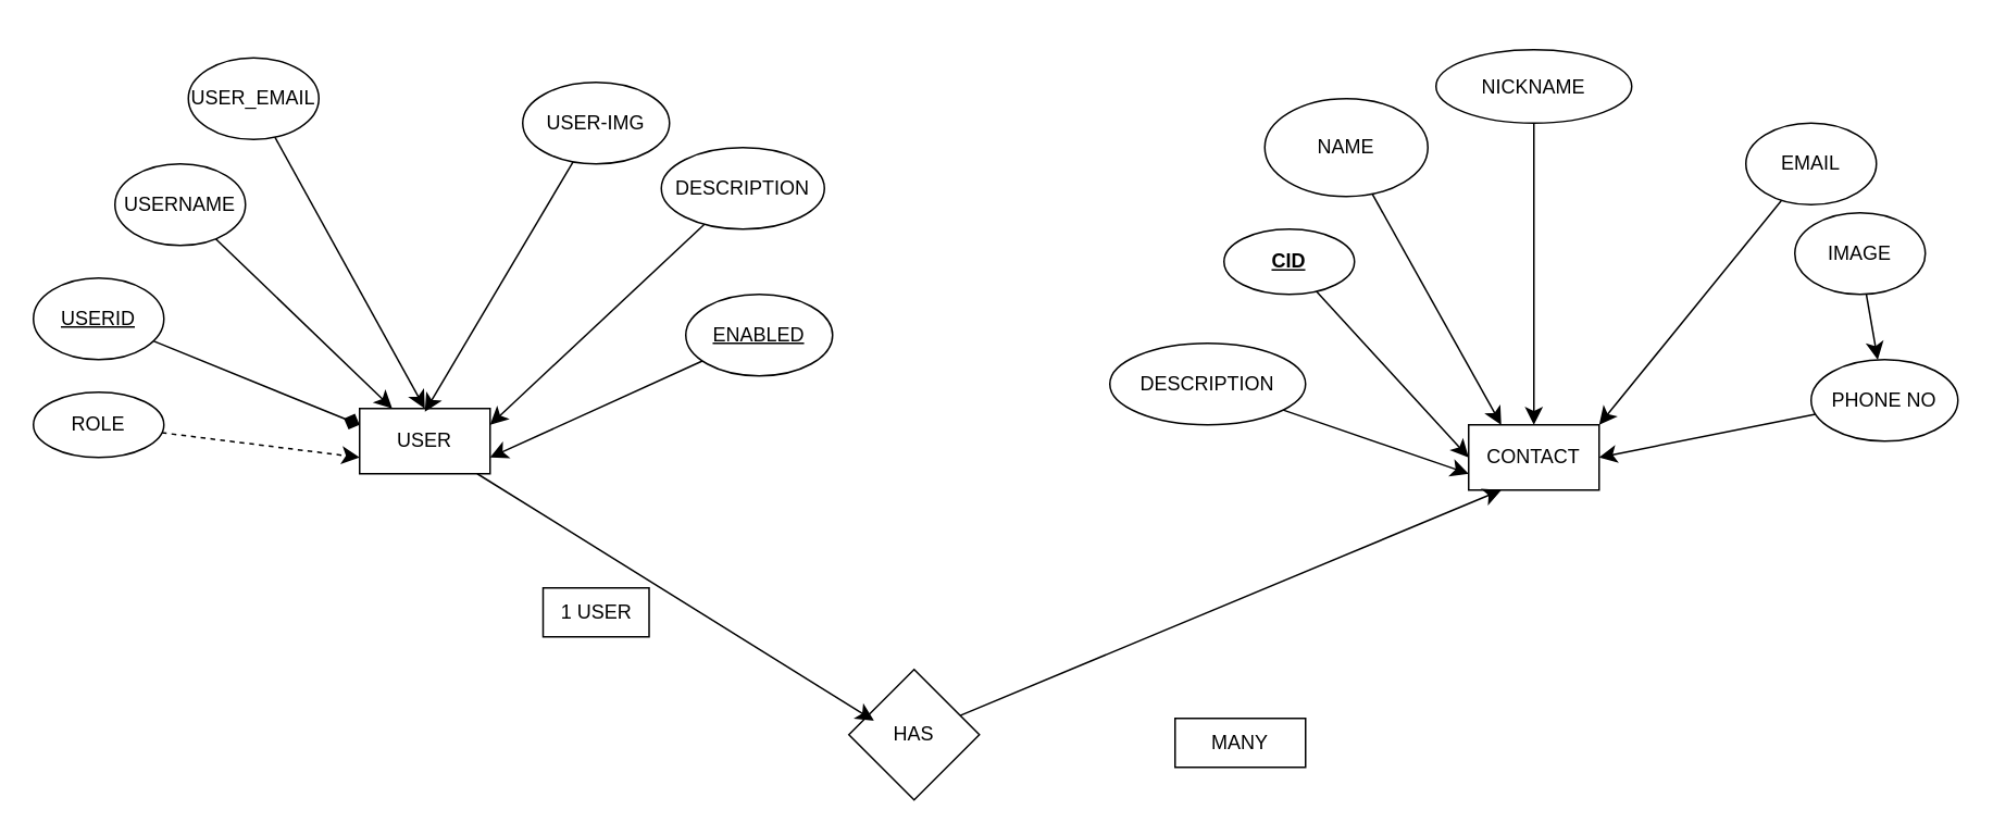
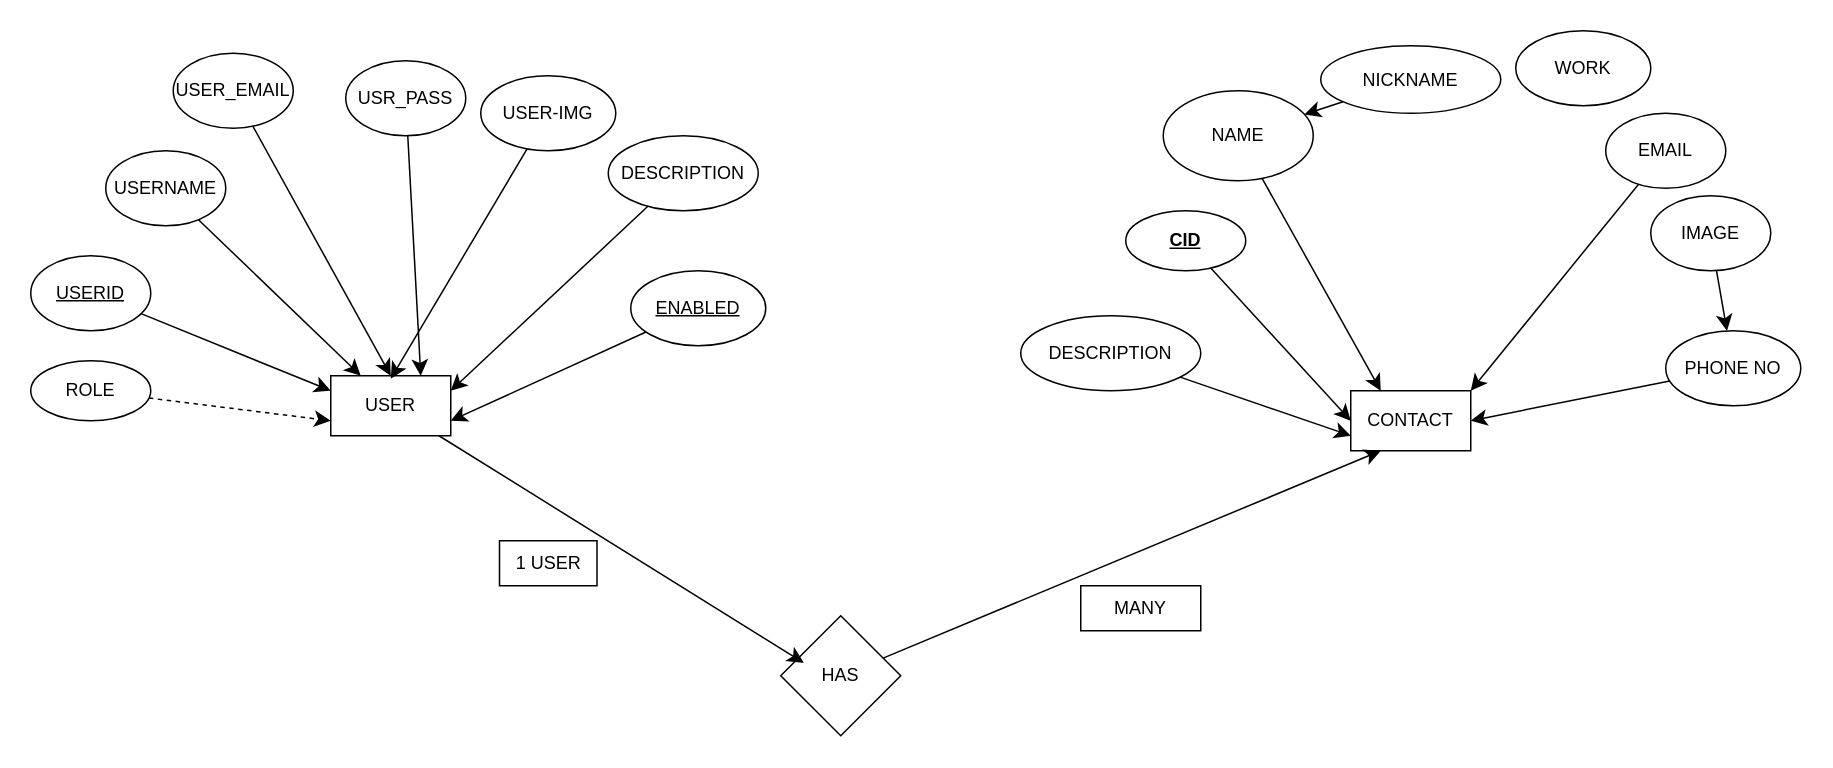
+ <mxCell id="25" value="WORK" style="ellipse;whiteSpace=wrap;html=1;" parent="1" vertex="1"><mxGeometry x="1010" y="20" width="90" height="50" as="geometry" /></mxCell>
+ <mxCell id="11" value="USR_PASS" style="ellipse;whiteSpace=wrap;html=1;" parent="1" vertex="1"><mxGeometry x="230" y="40" width="80" height="50" as="geometry" /></mxCell>
+ <mxCell id="10" style="edgeStyle=none;curved=1;rounded=0;orthogonalLoop=1;jettySize=auto;html=1;entryX=0.75;entryY=0;entryDx=0;entryDy=0;fontSize=12;startSize=8;endSize=8;" parent="1" source="11" target="2" edge="1"><mxGeometry relative="1" as="geometry" /></mxCell>
- <mxCell id="30" style="edgeStyle=none;curved=1;rounded=0;orthogonalLoop=1;jettySize=auto;html=1;entryX=0.5;entryY=0;entryDx=0;entryDy=0;fontSize=12;startSize=8;endSize=8;" parent="1" source="22" target="3" edge="1"><mxGeometry relative="1" as="geometry" /></mxCell>
+ <mxCell id="30" style="edgeStyle=none;curved=1;rounded=0;orthogonalLoop=1;jettySize=auto;html=1;fontSize=12;startSize=8;endSize=8;" parent="1" source="22" target="24" edge="1"><mxGeometry relative="1" as="geometry" /></mxCell>
- <mxCell id="4" style="edgeStyle=none;curved=1;rounded=0;orthogonalLoop=1;jettySize=auto;html=1;entryX=0;entryY=0.25;entryDx=0;entryDy=0;fontSize=12;startSize=8;endSize=8;endArrow=diamond;" parent="1" source="5" target="2" edge="1"><mxGeometry relative="1" as="geometry" /></mxCell>
+ <mxCell id="4" style="edgeStyle=none;curved=1;rounded=0;orthogonalLoop=1;jettySize=auto;html=1;entryX=0;entryY=0.25;entryDx=0;entryDy=0;fontSize=12;startSize=8;endSize=8;" parent="1" source="5" target="2" edge="1"><mxGeometry relative="1" as="geometry" /></mxCell>
- <mxCell id="39" value="MANY" style="rounded=0;whiteSpace=wrap;html=1;" parent="1" vertex="1"><mxGeometry x="720" y="440" width="80" height="30" as="geometry" /></mxCell>
+ <mxCell id="39" value="MANY" style="rounded=0;whiteSpace=wrap;html=1;" parent="1" vertex="1"><mxGeometry x="720" y="390" width="80" height="30" as="geometry" /></mxCell>
